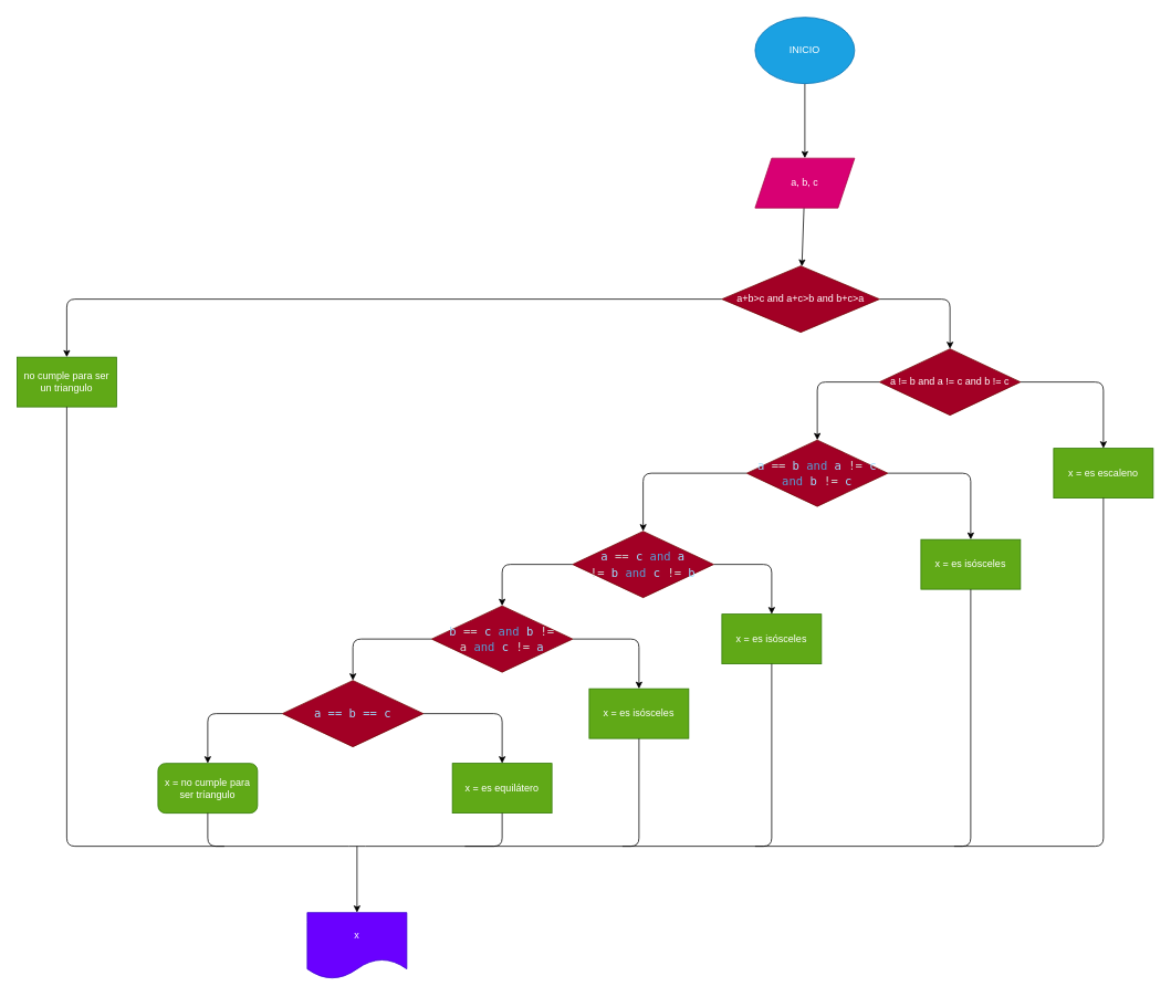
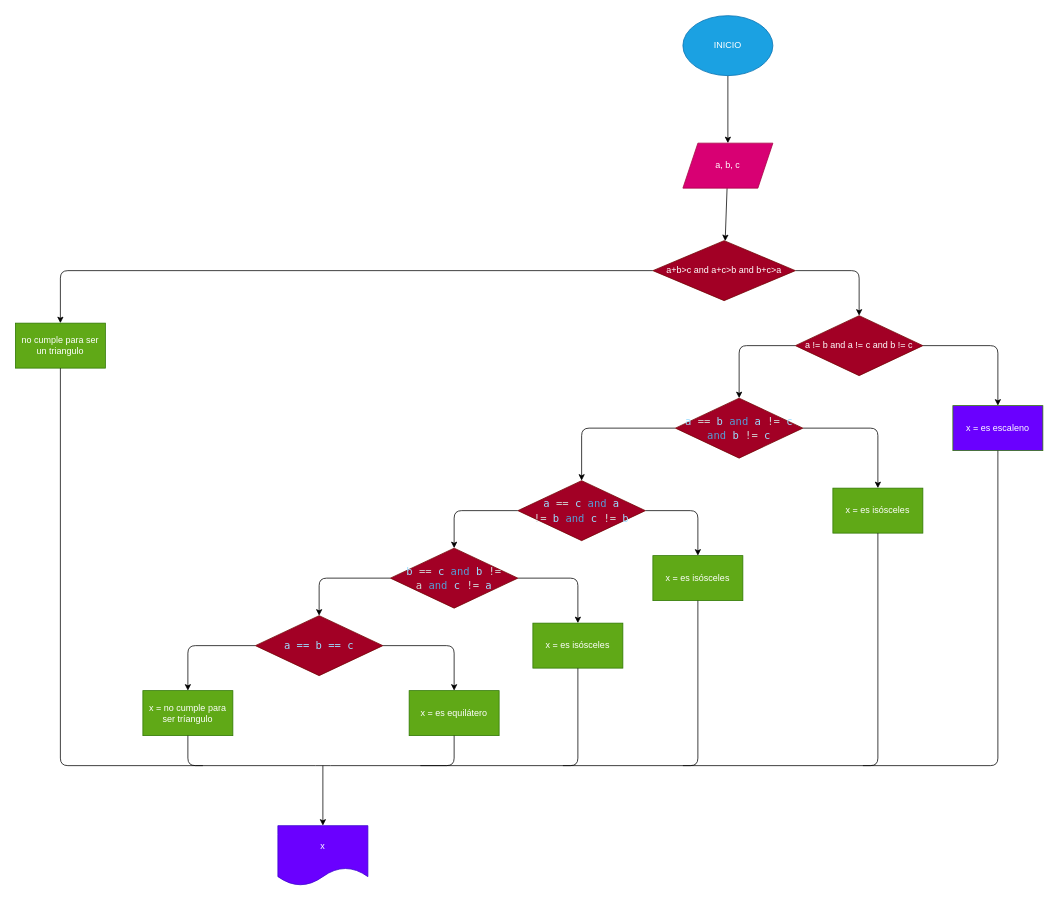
- <mxCell id="12" value="x = es escaleno" style="whiteSpace=wrap;html=1;fillColor=#60a917;fontColor=#ffffff;strokeColor=#2D7600;" parent="1" vertex="1"><mxGeometry x="1270" y="540" width="120" height="60" as="geometry" /></mxCell>
+ <mxCell id="12" value="x = es escaleno" style="whiteSpace=wrap;html=1;fillColor=#6a00ff;fontColor=#ffffff;strokeColor=#2D7600;" parent="1" vertex="1"><mxGeometry x="1270" y="540" width="120" height="60" as="geometry" /></mxCell>
- <mxCell id="29" value="x = no cumple para ser tríangulo" style="whiteSpace=wrap;html=1;fillColor=#60a917;fontColor=#ffffff;strokeColor=#2D7600;rounded=1;" parent="1" vertex="1"><mxGeometry x="190" y="920" width="120" height="60" as="geometry" /></mxCell>
+ <mxCell id="29" value="x = no cumple para ser tríangulo" style="whiteSpace=wrap;html=1;fillColor=#60a917;fontColor=#ffffff;strokeColor=#2D7600;" parent="1" vertex="1"><mxGeometry x="190" y="920" width="120" height="60" as="geometry" /></mxCell>
